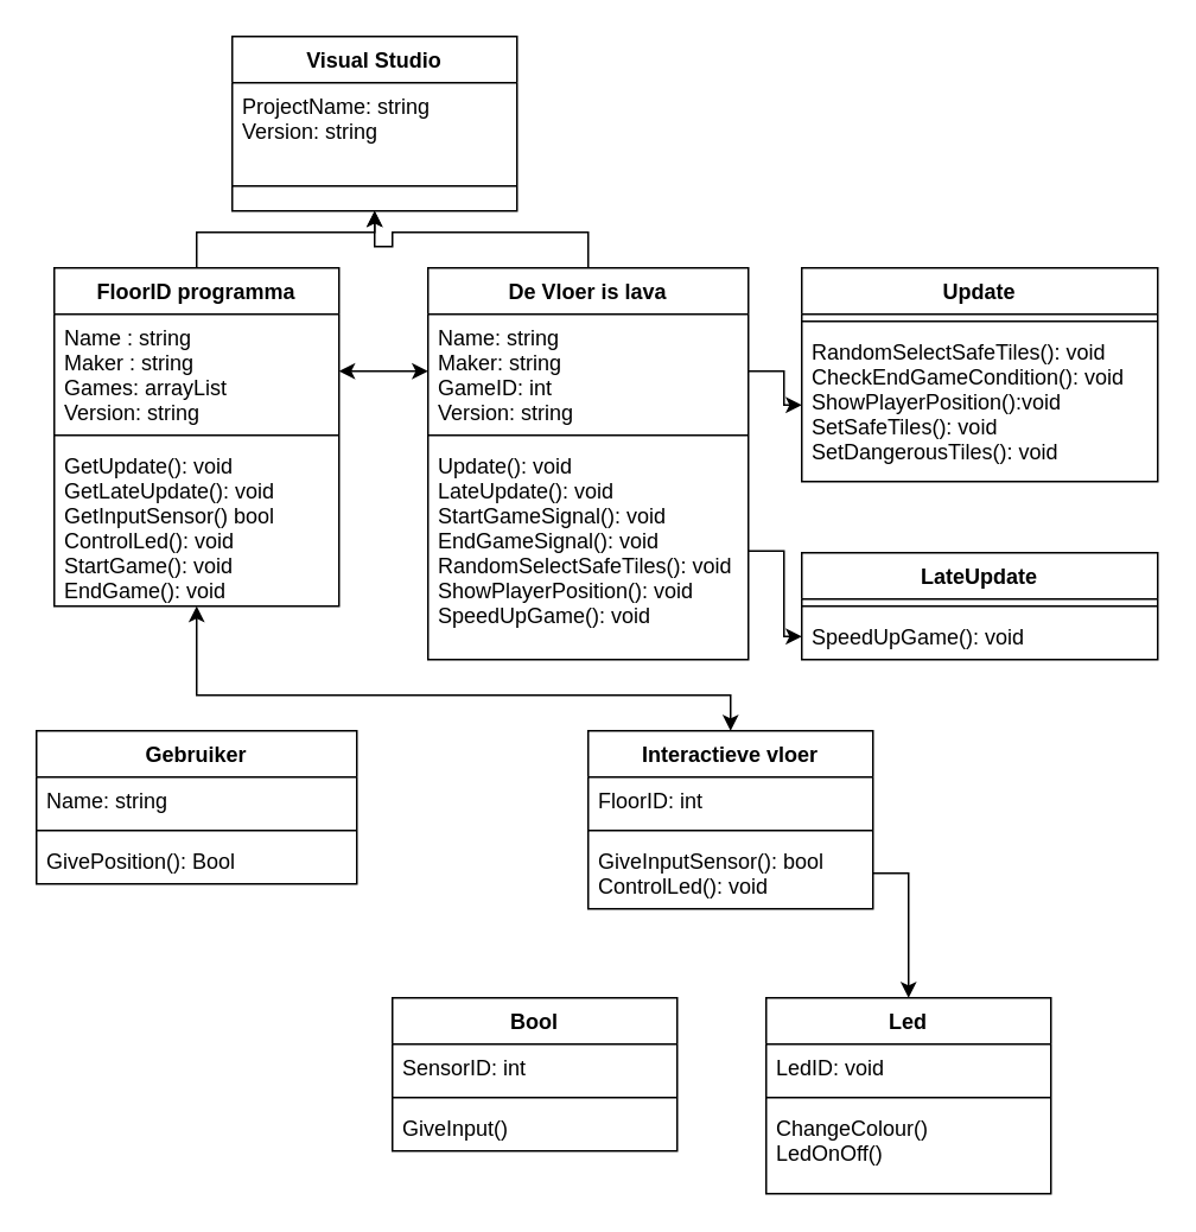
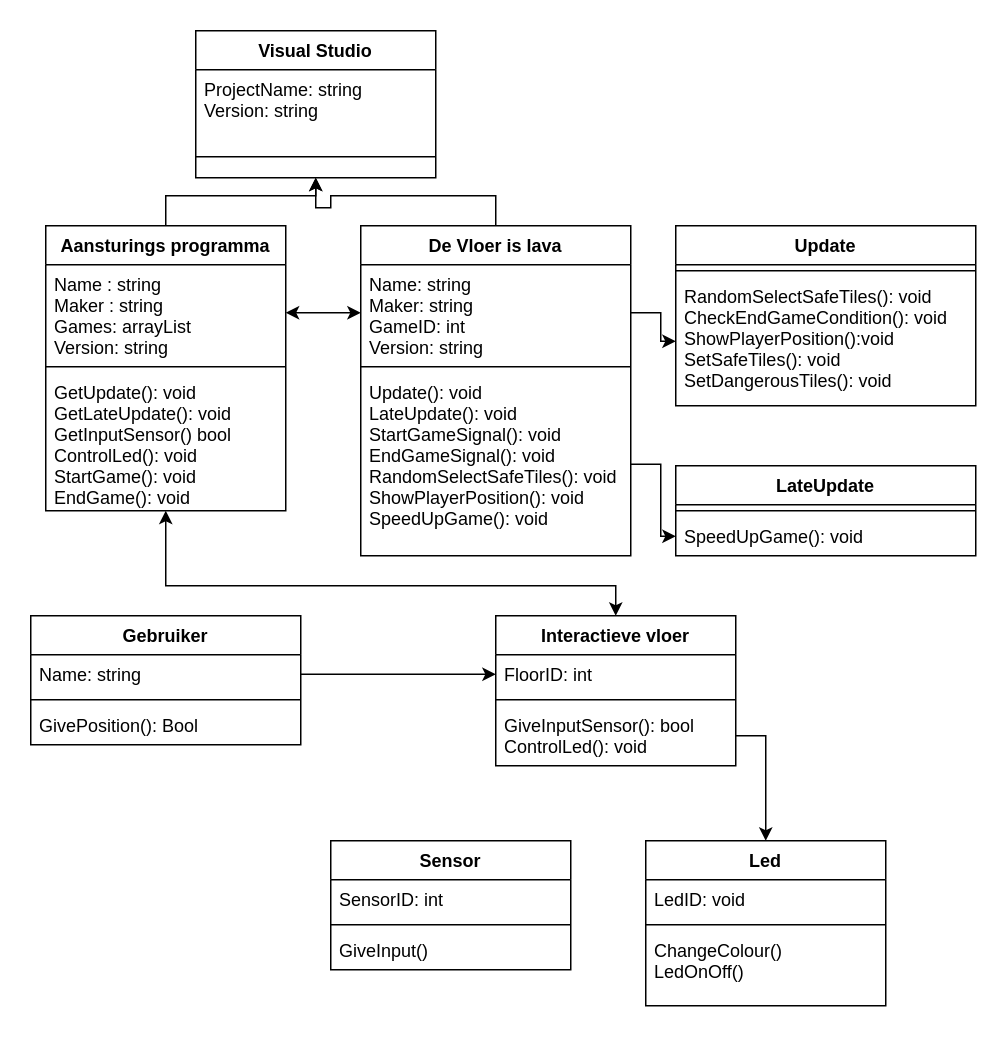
- <mxCell id="30" value="FloorID programma" style="swimlane;fontStyle=1;align=center;verticalAlign=top;childLayout=stackLayout;horizontal=1;startSize=26;horizontalStack=0;resizeParent=1;resizeParentMax=0;resizeLast=0;collapsible=1;marginBottom=0;fillColor=#ffffff;" parent="1" vertex="1"><mxGeometry x="30" y="150" width="160" height="190" as="geometry" /></mxCell>
+ <mxCell id="30" value="Aansturings programma" style="swimlane;fontStyle=1;align=center;verticalAlign=top;childLayout=stackLayout;horizontal=1;startSize=26;horizontalStack=0;resizeParent=1;resizeParentMax=0;resizeLast=0;collapsible=1;marginBottom=0;fillColor=#ffffff;" parent="1" vertex="1"><mxGeometry x="30" y="150" width="160" height="190" as="geometry" /></mxCell>
+ <mxCell id="4" style="edgeStyle=orthogonalEdgeStyle;rounded=0;orthogonalLoop=1;jettySize=auto;html=1;exitX=1;exitY=0.5;exitDx=0;exitDy=0;entryX=0;entryY=0.5;entryDx=0;entryDy=0;" parent="1" source="12" target="8" edge="1"><mxGeometry relative="1" as="geometry" /></mxCell>
- <mxCell id="16" value="Bool" style="swimlane;fontStyle=1;align=center;verticalAlign=top;childLayout=stackLayout;horizontal=1;startSize=26;horizontalStack=0;resizeParent=1;resizeParentMax=0;resizeLast=0;collapsible=1;marginBottom=0;fillColor=#ffffff;" vertex="1" parent="1"><mxGeometry x="220" y="560" width="160" height="86" as="geometry" /></mxCell>
+ <mxCell id="16" value="Sensor" style="swimlane;fontStyle=1;align=center;verticalAlign=top;childLayout=stackLayout;horizontal=1;startSize=26;horizontalStack=0;resizeParent=1;resizeParentMax=0;resizeLast=0;collapsible=1;marginBottom=0;fillColor=#ffffff;" vertex="1" parent="1"><mxGeometry x="220" y="560" width="160" height="86" as="geometry" /></mxCell>
